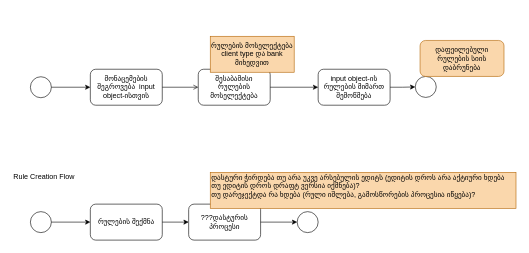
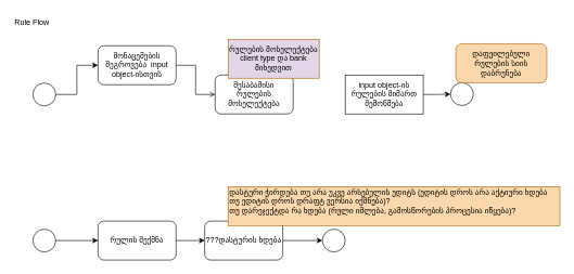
+ <mxCell id="2" value="Rule Flow" style="text;html=1;align=left;verticalAlign=middle;whiteSpace=wrap;rounded=0;" vertex="1" parent="1"><mxGeometry x="20" y="20" width="60" height="30" as="geometry" /></mxCell>
- <mxCell id="10" value="რულების მოსელექტება client type და bank მიხედვით" style="rounded=0;whiteSpace=wrap;html=1;fillColor=#fad7ac;strokeColor=#b46504;" vertex="1" parent="1"><mxGeometry x="350" y="60" width="140" height="60" as="geometry" /></mxCell>
+ <mxCell id="10" value="რულების მოსელექტება client type და bank მიხედვით" style="rounded=0;whiteSpace=wrap;html=1;fillColor=#e1d5e7;strokeColor=#b46504;" vertex="1" parent="1"><mxGeometry x="350" y="60" width="140" height="60" as="geometry" /></mxCell>
- <mxCell id="5" value="მონაცემების შეგროვება&amp;nbsp; input object-ისთვის" style="rounded=1;whiteSpace=wrap;html=1;fillColor=none;" vertex="1" parent="1"><mxGeometry x="150" y="115" width="120" height="60" as="geometry" /></mxCell>
+ <mxCell id="5" value="მონაცემების შეგროვება&amp;nbsp; input object-ისთვის" style="rounded=1;whiteSpace=wrap;html=1;fillColor=none;" vertex="1" parent="1"><mxGeometry x="150" y="70" width="120" height="60" as="geometry" /></mxCell>
- <mxCell id="6" style="edgeStyle=orthogonalEdgeStyle;rounded=0;orthogonalLoop=1;jettySize=auto;html=1;" edge="1" parent="1" source="7" target="9"><mxGeometry relative="1" as="geometry" /></mxCell>
- <mxCell id="9" value="input object-ის რულების მიმართ შემოწმება" style="rounded=1;whiteSpace=wrap;html=1;fillColor=none;" vertex="1" parent="1"><mxGeometry x="530" y="115" width="120" height="60" as="geometry" /></mxCell>
+ <mxCell id="9" value="input object-ის რულების მიმართ შემოწმება" style="whiteSpace=wrap;html=1;fillColor=none;rounded=0;" vertex="1" parent="1"><mxGeometry x="530" y="115" width="120" height="60" as="geometry" /></mxCell>
- <mxCell id="3" value="Rule Creation Flow" style="text;html=1;align=left;verticalAlign=middle;whiteSpace=wrap;rounded=0;" vertex="1" parent="1"><mxGeometry x="20" y="280" width="130" height="30" as="geometry" /></mxCell>
- <mxCell id="16" value="რულების შექმნა" style="rounded=1;whiteSpace=wrap;html=1;fillColor=none;" vertex="1" parent="1"><mxGeometry x="150" y="340" width="120" height="60" as="geometry" /></mxCell>
+ <mxCell id="16" value="რულის შექმნა" style="rounded=1;whiteSpace=wrap;html=1;fillColor=none;" vertex="1" parent="1"><mxGeometry x="150" y="340" width="120" height="60" as="geometry" /></mxCell>
- <mxCell id="20" value="???დასტურის პროცესი" style="rounded=1;whiteSpace=wrap;html=1;fillColor=none;" vertex="1" parent="1"><mxGeometry x="314" y="340" width="120" height="60" as="geometry" /></mxCell>
+ <mxCell id="20" value="???დასტურის ხდება" style="rounded=1;whiteSpace=wrap;html=1;fillColor=none;" vertex="1" parent="1"><mxGeometry x="314" y="340" width="120" height="60" as="geometry" /></mxCell>
